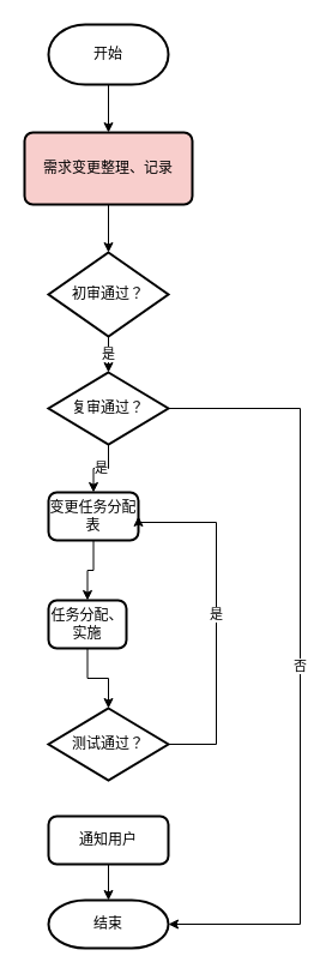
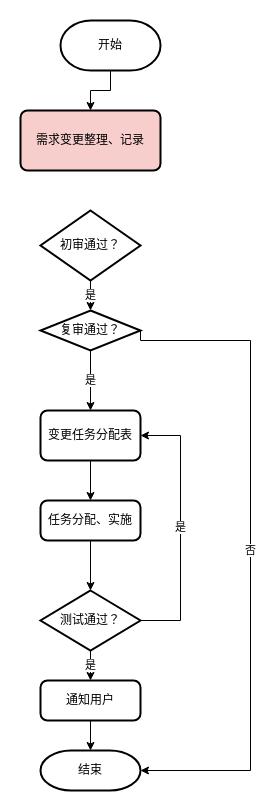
- <mxCell id="3" value="开始" style="strokeWidth=2;html=1;shape=mxgraph.flowchart.terminator;whiteSpace=wrap;" vertex="1" parent="1"><mxGeometry x="40" y="20" width="100" height="50" as="geometry" /></mxCell>
+ <mxCell id="3" value="开始" style="strokeWidth=2;html=1;shape=mxgraph.flowchart.terminator;whiteSpace=wrap;" vertex="1" parent="1"><mxGeometry x="60" y="20" width="100" height="50" as="geometry" /></mxCell>
- <mxCell id="4" style="edgeStyle=orthogonalEdgeStyle;rounded=0;orthogonalLoop=1;jettySize=auto;html=1;exitX=0.5;exitY=1;exitDx=0;exitDy=0;entryX=0.5;entryY=0;entryDx=0;entryDy=0;entryPerimeter=0;" edge="1" parent="1" source="5" target="7"><mxGeometry relative="1" as="geometry" /></mxCell>
- <mxCell id="10" value="复审通过？" style="strokeWidth=2;html=1;shape=mxgraph.flowchart.decision;whiteSpace=wrap;" vertex="1" parent="1"><mxGeometry x="40" y="310" width="100" height="60" as="geometry" /></mxCell>
+ <mxCell id="10" value="复审通过？" style="strokeWidth=2;html=1;shape=mxgraph.flowchart.decision;whiteSpace=wrap;" vertex="1" parent="1"><mxGeometry x="40" y="310" width="100" height="40" as="geometry" /></mxCell>
- <mxCell id="12" value="变更任务分配表" style="rounded=1;whiteSpace=wrap;html=1;absoluteArcSize=1;arcSize=14;strokeWidth=2;" vertex="1" parent="1"><mxGeometry x="40" y="410" width="75" height="40" as="geometry" /></mxCell>
+ <mxCell id="12" value="变更任务分配表" style="rounded=1;whiteSpace=wrap;html=1;absoluteArcSize=1;arcSize=14;strokeWidth=2;" vertex="1" parent="1"><mxGeometry x="40" y="410" width="100" height="50" as="geometry" /></mxCell>
- <mxCell id="14" value="任务分配、实施" style="rounded=1;whiteSpace=wrap;html=1;absoluteArcSize=1;arcSize=14;strokeWidth=2;" vertex="1" parent="1"><mxGeometry x="40" y="500" width="65" height="40" as="geometry" /></mxCell>
+ <mxCell id="14" value="任务分配、实施" style="rounded=1;whiteSpace=wrap;html=1;absoluteArcSize=1;arcSize=14;strokeWidth=2;" vertex="1" parent="1"><mxGeometry x="40" y="500" width="100" height="40" as="geometry" /></mxCell>
+ <mxCell id="17" value="是" style="edgeStyle=orthogonalEdgeStyle;rounded=0;orthogonalLoop=1;jettySize=auto;html=1;exitX=0.5;exitY=1;exitDx=0;exitDy=0;exitPerimeter=0;entryX=0.5;entryY=0;entryDx=0;entryDy=0;" edge="1" parent="1" source="19" target="16"><mxGeometry relative="1" as="geometry" /></mxCell>
